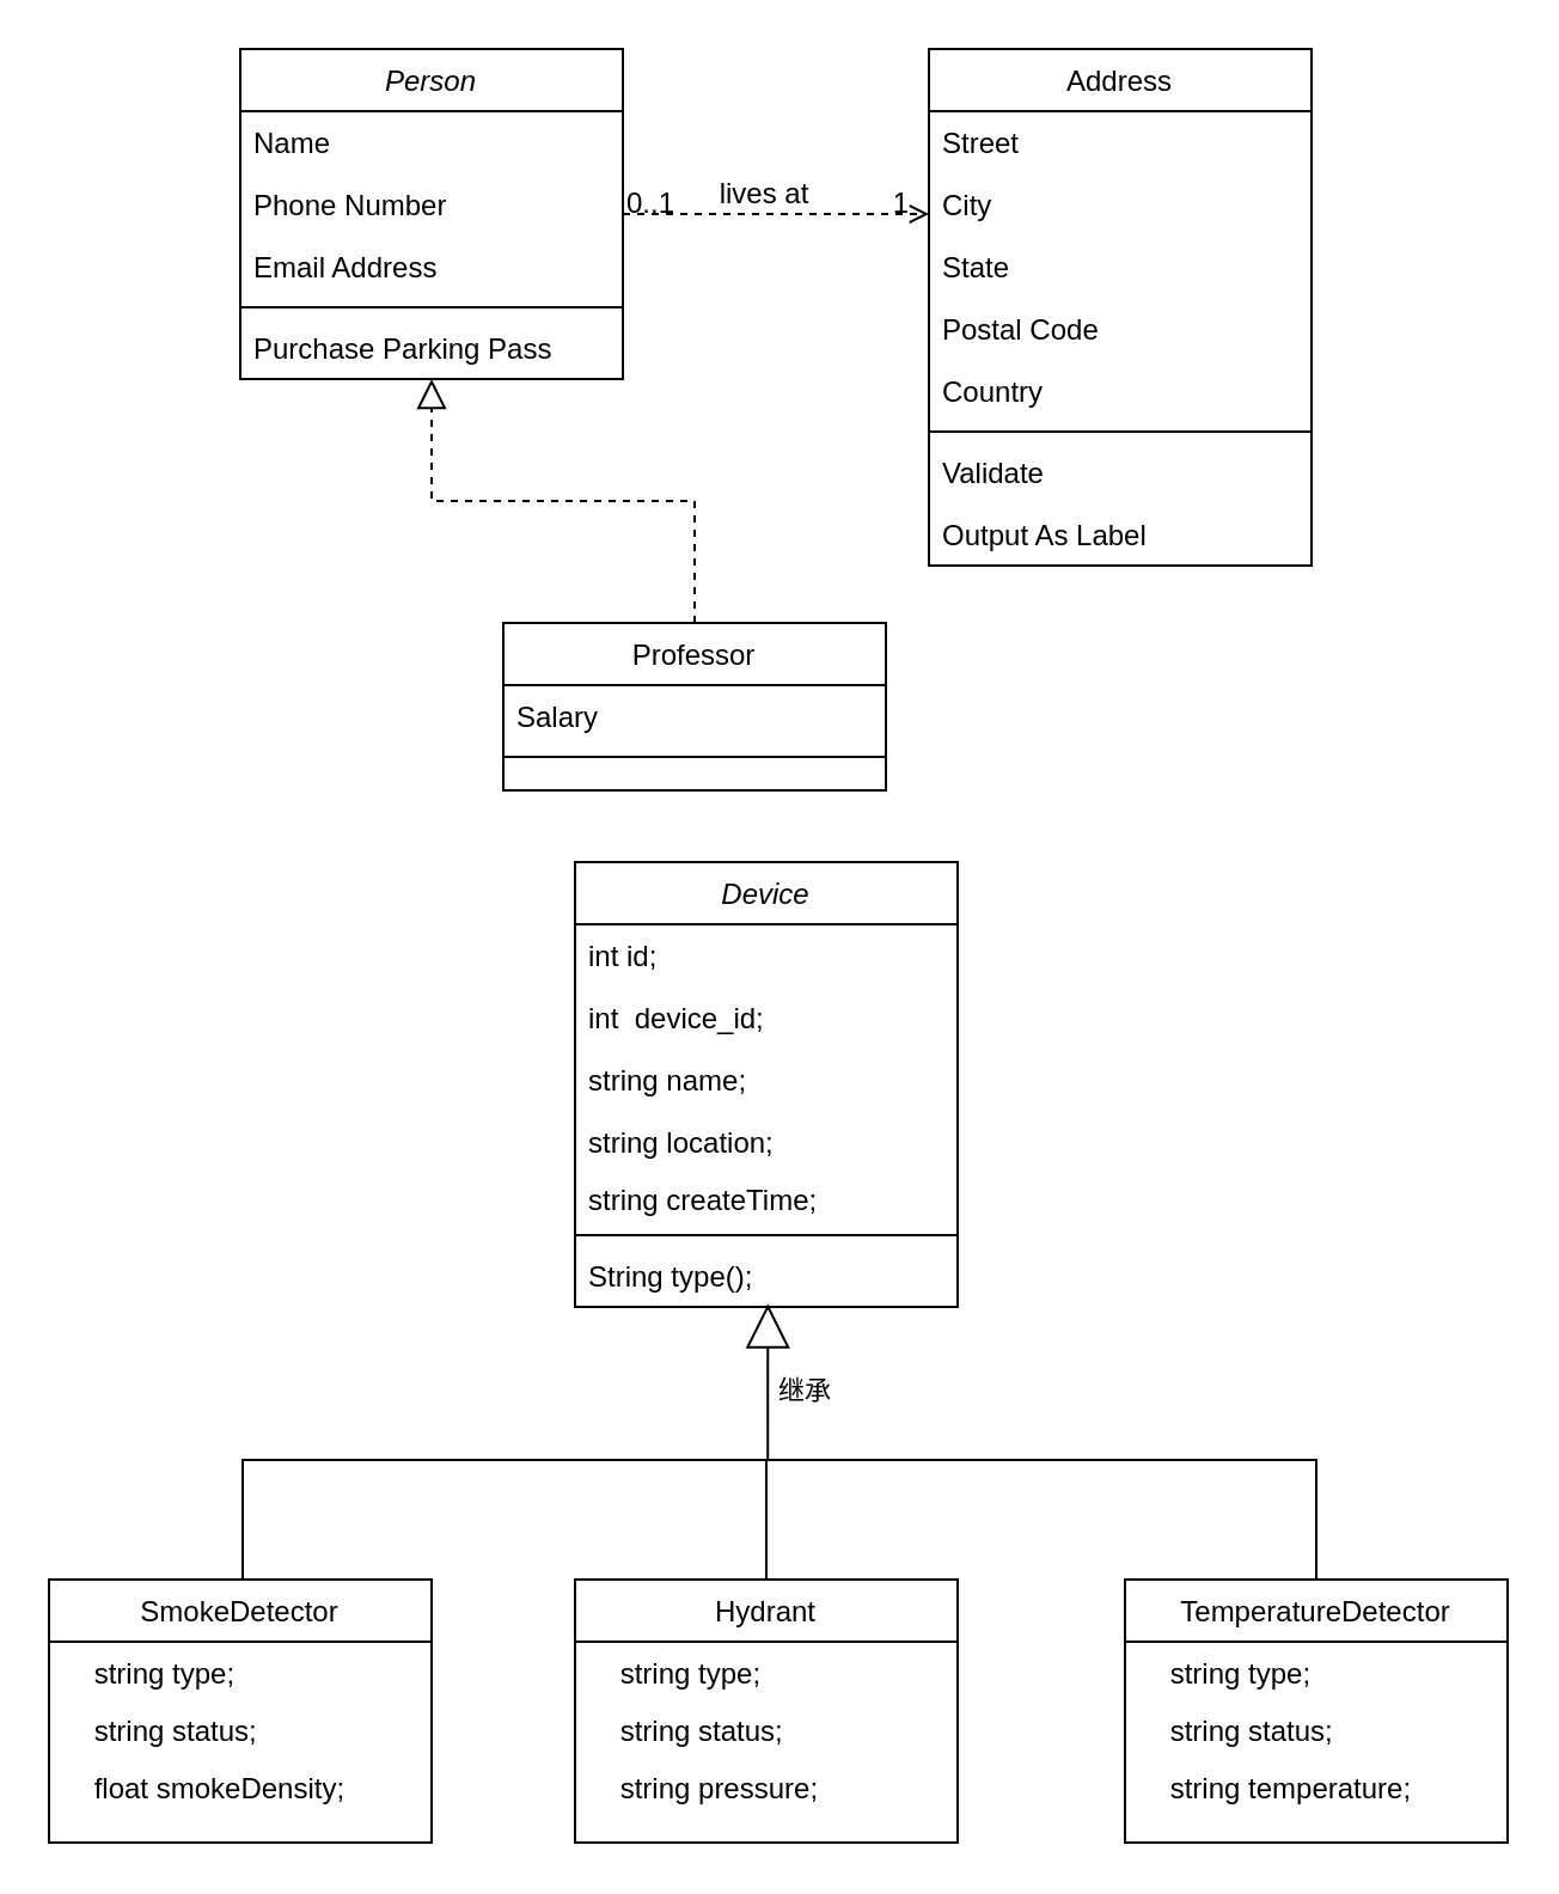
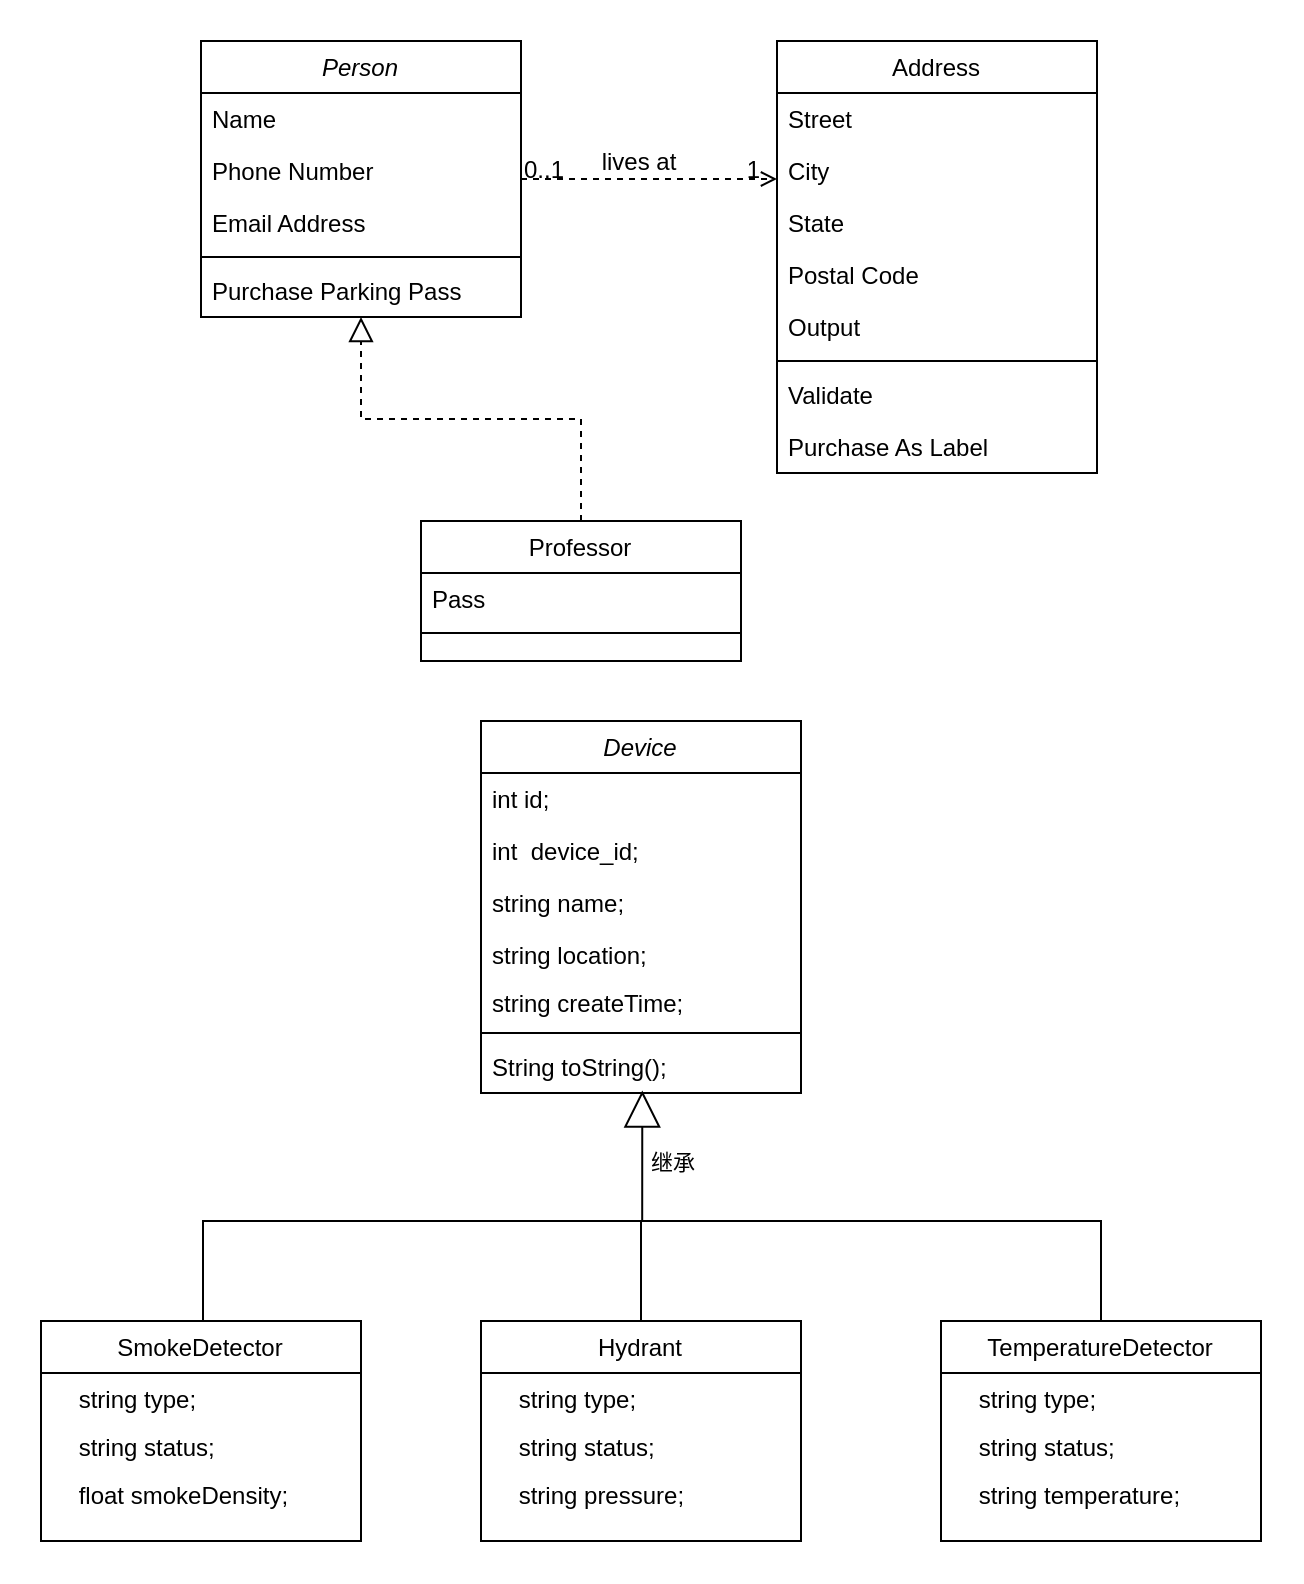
- <mxCell id="22" value="Country" style="text;align=left;verticalAlign=top;spacingLeft=4;spacingRight=4;overflow=hidden;rotatable=0;points=[[0,0.5],[1,0.5]];portConstraint=eastwest;rounded=0;shadow=0;html=0;" parent="17" vertex="1"><mxGeometry y="130" width="160" height="26" as="geometry" /></mxCell>
+ <mxCell id="22" value="Output" style="text;align=left;verticalAlign=top;spacingLeft=4;spacingRight=4;overflow=hidden;rotatable=0;points=[[0,0.5],[1,0.5]];portConstraint=eastwest;rounded=0;shadow=0;html=0;" parent="17" vertex="1"><mxGeometry y="130" width="160" height="26" as="geometry" /></mxCell>
- <mxCell id="25" value="Output As Label" style="text;align=left;verticalAlign=top;spacingLeft=4;spacingRight=4;overflow=hidden;rotatable=0;points=[[0,0.5],[1,0.5]];portConstraint=eastwest;" parent="17" vertex="1"><mxGeometry y="190" width="160" height="26" as="geometry" /></mxCell>
+ <mxCell id="25" value="Purchase As Label" style="text;align=left;verticalAlign=top;spacingLeft=4;spacingRight=4;overflow=hidden;rotatable=0;points=[[0,0.5],[1,0.5]];portConstraint=eastwest;" parent="17" vertex="1"><mxGeometry y="190" width="160" height="26" as="geometry" /></mxCell>
- <mxCell id="14" value="Salary" style="text;align=left;verticalAlign=top;spacingLeft=4;spacingRight=4;overflow=hidden;rotatable=0;points=[[0,0.5],[1,0.5]];portConstraint=eastwest;" parent="13" vertex="1"><mxGeometry y="26" width="160" height="26" as="geometry" /></mxCell>
+ <mxCell id="14" value="Pass" style="text;align=left;verticalAlign=top;spacingLeft=4;spacingRight=4;overflow=hidden;rotatable=0;points=[[0,0.5],[1,0.5]];portConstraint=eastwest;" parent="13" vertex="1"><mxGeometry y="26" width="160" height="26" as="geometry" /></mxCell>
- <mxCell id="37" value="String type();" style="text;align=left;verticalAlign=top;spacingLeft=4;spacingRight=4;overflow=hidden;rotatable=0;points=[[0,0.5],[1,0.5]];portConstraint=eastwest;" parent="30" vertex="1"><mxGeometry y="160" width="160" height="26" as="geometry" /></mxCell>
+ <mxCell id="37" value="String toString();" style="text;align=left;verticalAlign=top;spacingLeft=4;spacingRight=4;overflow=hidden;rotatable=0;points=[[0,0.5],[1,0.5]];portConstraint=eastwest;" parent="30" vertex="1"><mxGeometry y="160" width="160" height="26" as="geometry" /></mxCell>
